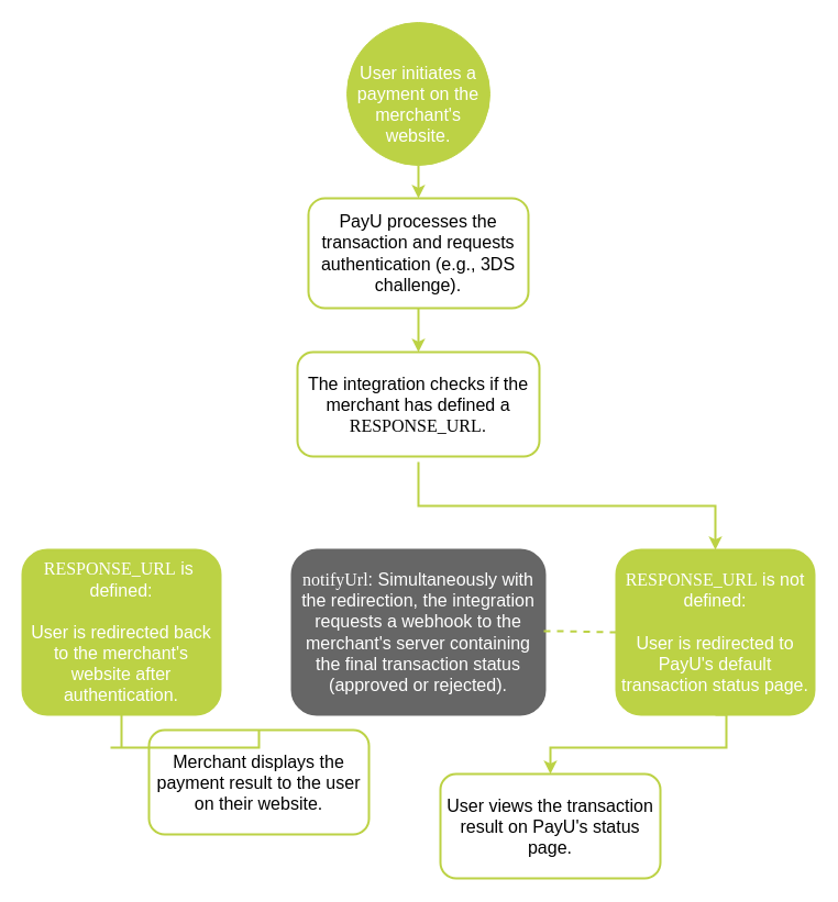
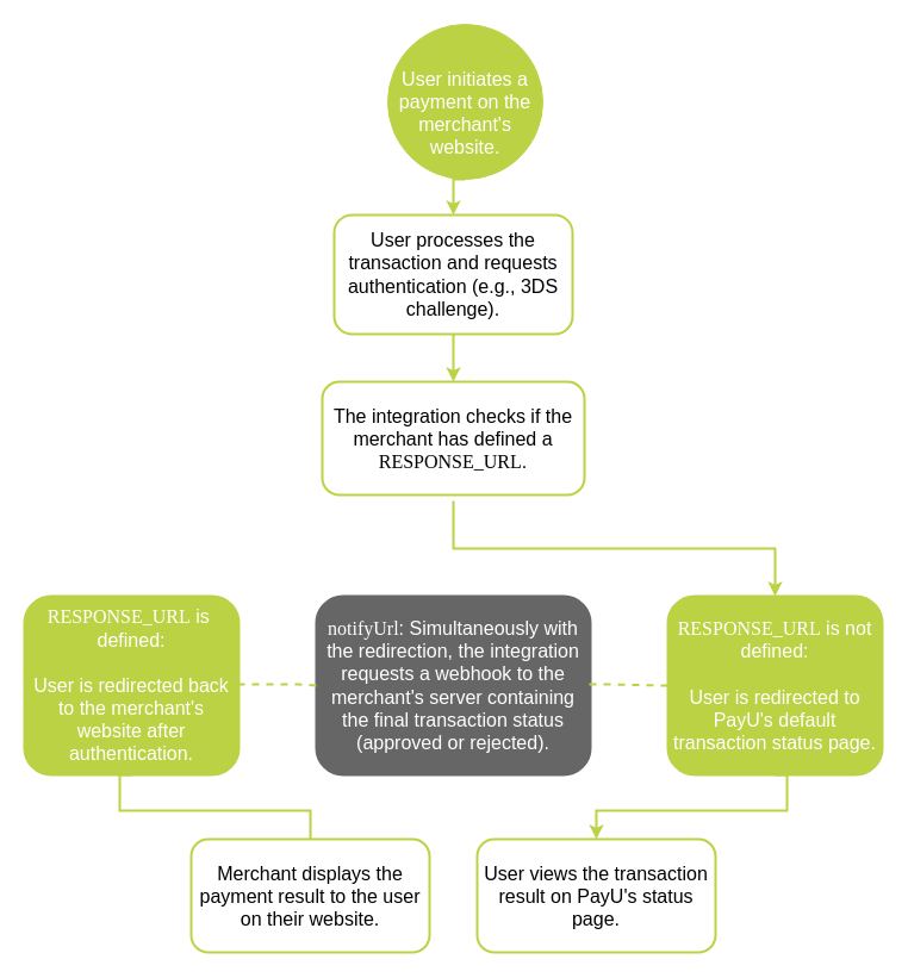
- <mxCell id="6" value="&lt;div&gt;&lt;font style=&quot;font-size: 16px;&quot; color=&quot;#ffffff&quot;&gt;&lt;br&gt;&lt;/font&gt;&lt;/div&gt;&lt;font style=&quot;font-size: 16px;&quot; color=&quot;#ffffff&quot;&gt;User initiates a payment on the merchant's website.&lt;/font&gt;" style="ellipse;whiteSpace=wrap;html=1;aspect=fixed;strokeColor=#BCD245;fillColor=#BCD245;" parent="1" vertex="1"><mxGeometry x="315" y="20" width="130" height="130" as="geometry" /></mxCell>
+ <mxCell id="6" value="&lt;div&gt;&lt;font style=&quot;font-size: 16px;&quot; color=&quot;#ffffff&quot;&gt;&lt;br&gt;&lt;/font&gt;&lt;/div&gt;&lt;font style=&quot;font-size: 16px;&quot; color=&quot;#ffffff&quot;&gt;User initiates a payment on the merchant's website.&lt;/font&gt;" style="ellipse;whiteSpace=wrap;html=1;aspect=fixed;strokeColor=#BCD245;fillColor=#BCD245;" parent="1" vertex="1"><mxGeometry x="325" y="20" width="130" height="130" as="geometry" /></mxCell>
- <mxCell id="4" value="&lt;font style=&quot;font-size: 16px;&quot;&gt;PayU processes the transaction and requests authentication (e.g., 3DS challenge).&lt;/font&gt;" style="rounded=1;whiteSpace=wrap;html=1;strokeColor=#BCD245;strokeWidth=2;" parent="1" vertex="1"><mxGeometry x="280" y="180" width="200" height="100" as="geometry" /></mxCell>
+ <mxCell id="4" value="&lt;font style=&quot;font-size: 16px;&quot;&gt;User processes the transaction and requests authentication (e.g., 3DS challenge).&lt;/font&gt;" style="rounded=1;whiteSpace=wrap;html=1;strokeColor=#BCD245;strokeWidth=2;" parent="1" vertex="1"><mxGeometry x="280" y="180" width="200" height="100" as="geometry" /></mxCell>
+ <mxCell id="15" style="edgeStyle=orthogonalEdgeStyle;rounded=0;orthogonalLoop=1;jettySize=auto;html=1;entryX=0;entryY=0.5;entryDx=0;entryDy=0;strokeColor=#BCD245;endArrow=none;endFill=0;dashed=1;strokeWidth=2;exitX=1;exitY=0.5;exitDx=0;exitDy=0;startArrow=none;startFill=0;" parent="1" source="7" target="14" edge="1"><mxGeometry relative="1" as="geometry"><mxPoint x="240" y="728" as="sourcePoint" /><mxPoint x="540" y="641" as="targetPoint" /><Array as="points"><mxPoint x="250" y="574" /><mxPoint x="250" y="574" /></Array></mxGeometry></mxCell>
- <mxCell id="10" value="&lt;span style=&quot;font-family: Arial, sans-serif; font-size: medium;&quot;&gt;Merchant displays the payment result to the user on their website.&lt;/span&gt;" style="rounded=1;whiteSpace=wrap;html=1;strokeColor=#BCD245;strokeWidth=2;" parent="1" vertex="1"><mxGeometry x="135" y="664" width="200" height="95" as="geometry" /></mxCell>
+ <mxCell id="10" value="&lt;span style=&quot;font-family: Arial, sans-serif; font-size: medium;&quot;&gt;Merchant displays the payment result to the user on their website.&lt;/span&gt;" style="rounded=1;whiteSpace=wrap;html=1;strokeColor=#BCD245;strokeWidth=2;" parent="1" vertex="1"><mxGeometry x="160" y="704" width="200" height="95" as="geometry" /></mxCell>
